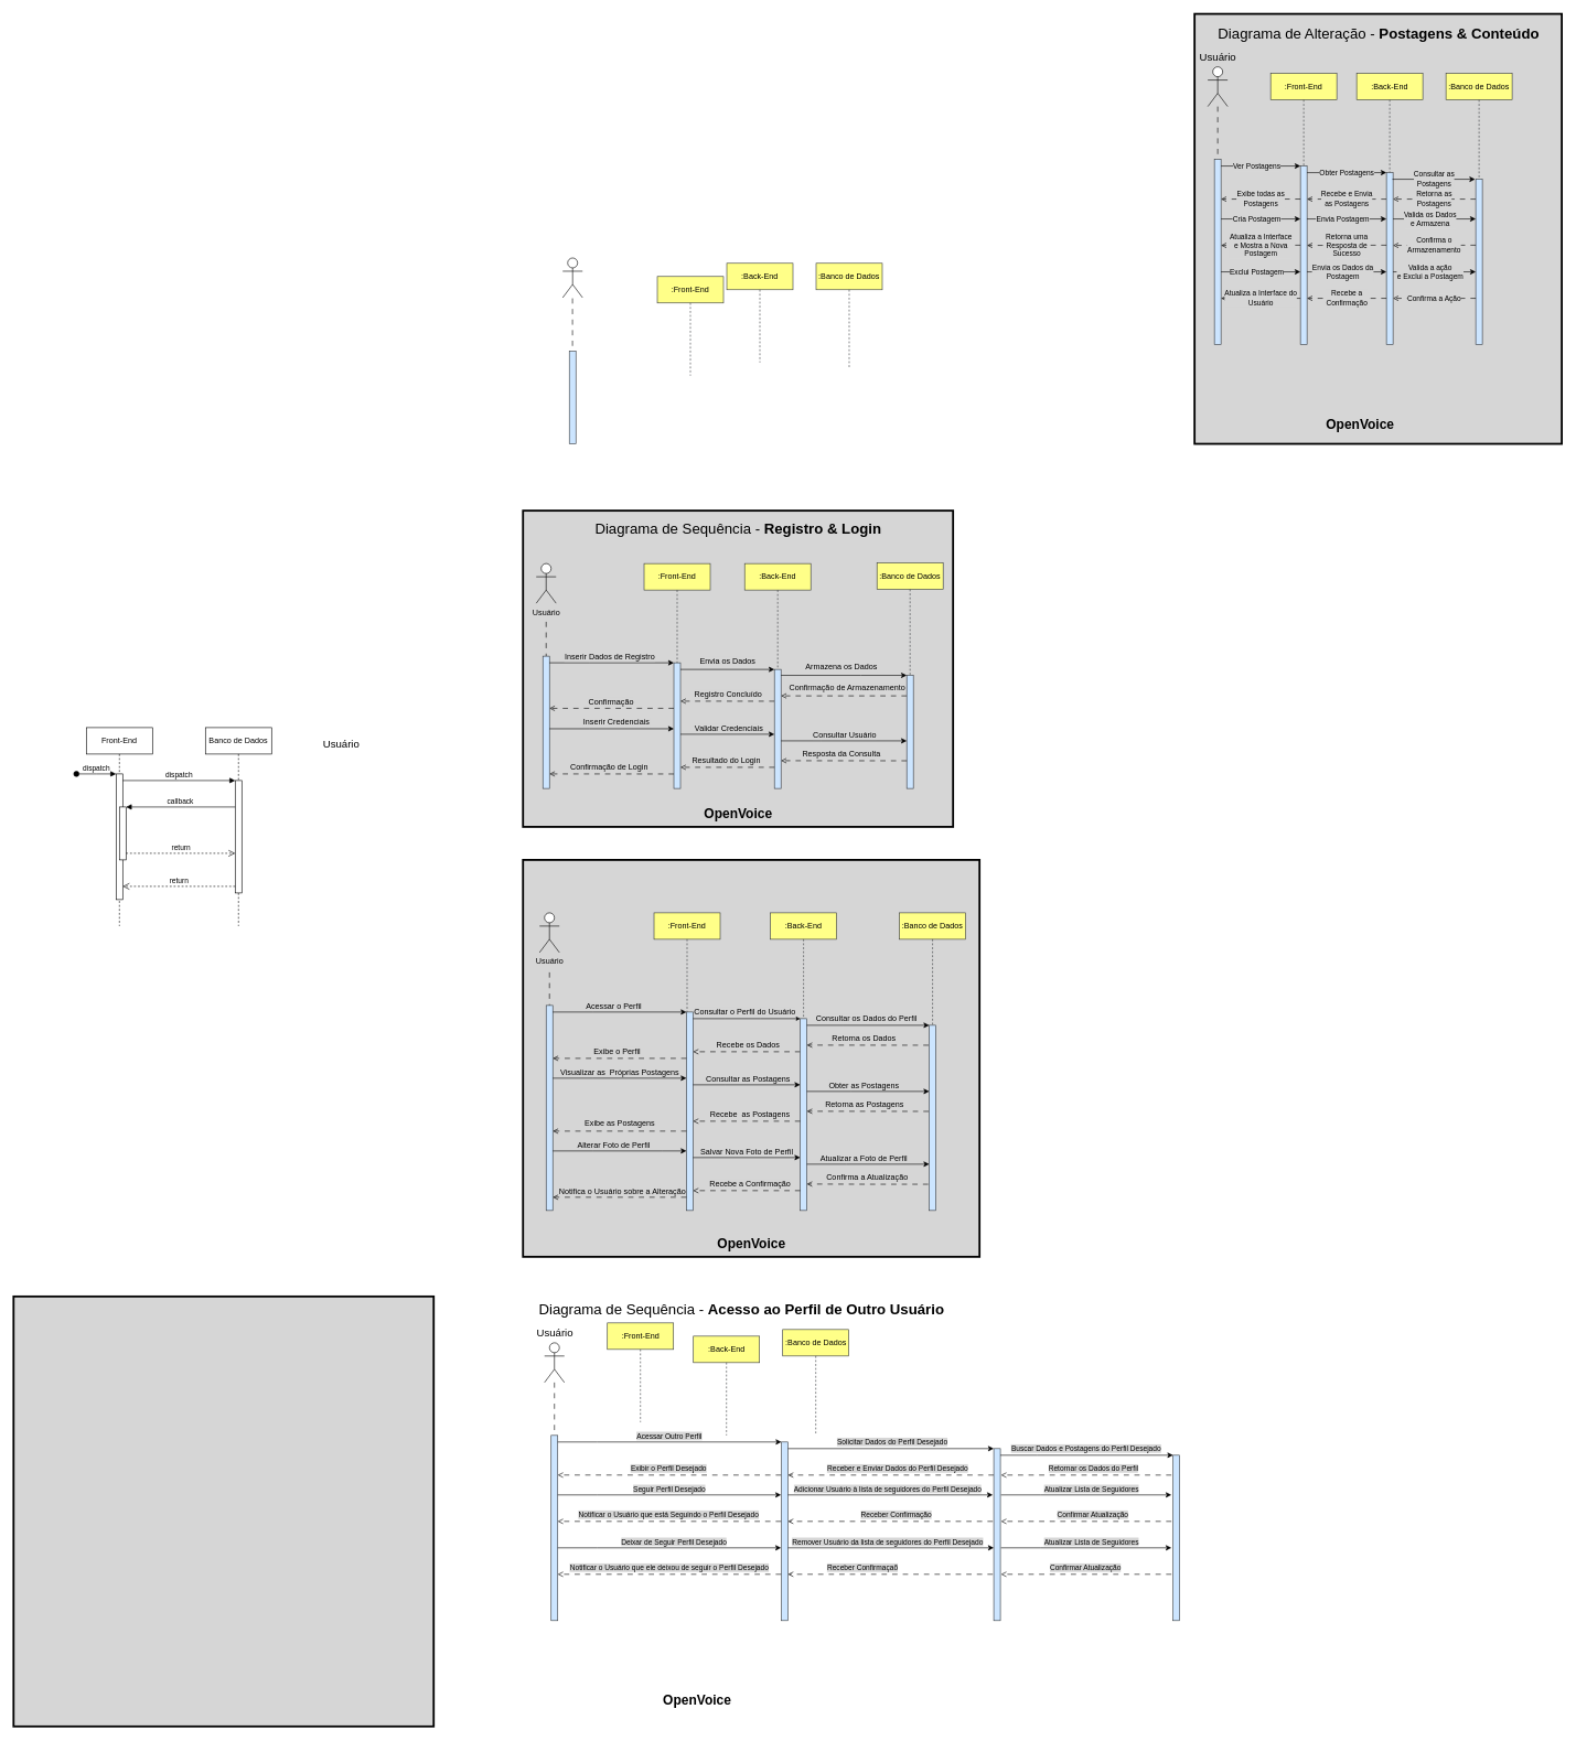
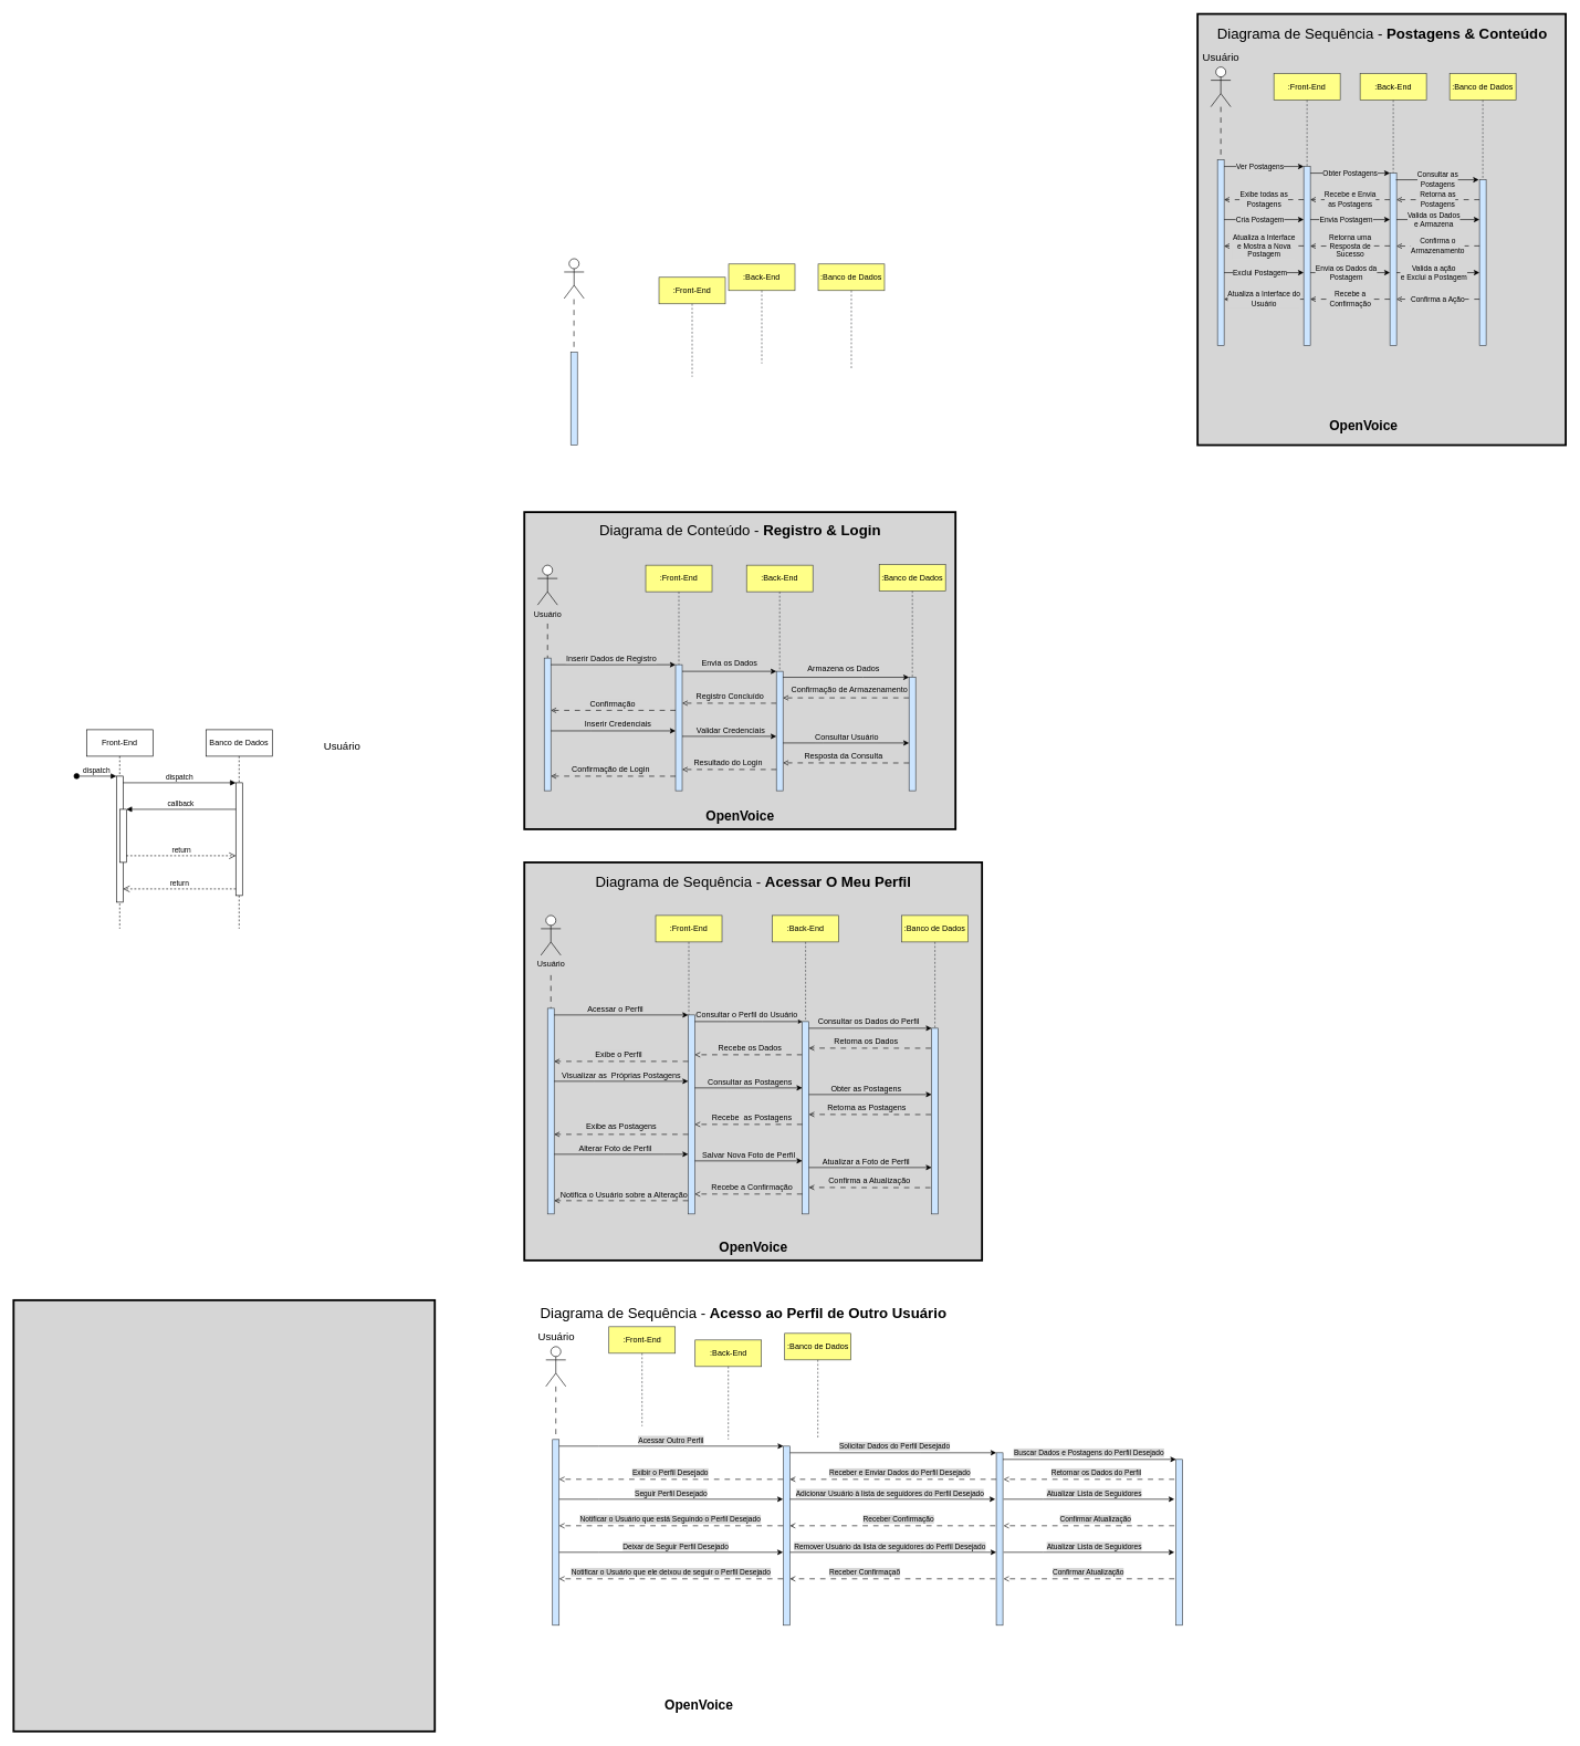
- <mxCell id="83" value="&lt;font style=&quot;font-size: 22px;&quot;&gt;Diagrama de Alteração - &lt;b&gt;Postagens &amp;amp; Conteúdo&lt;br&gt;&lt;/b&gt;&lt;/font&gt;" style="text;html=1;align=center;verticalAlign=middle;resizable=0;points=[];autosize=1;strokeColor=none;fillColor=none;container=0;" parent="1" vertex="1"><mxGeometry x="1822.5" y="30" width="520" height="40" as="geometry" /></mxCell>
+ <mxCell id="83" value="&lt;font style=&quot;font-size: 22px;&quot;&gt;Diagrama de Sequência - &lt;b&gt;Postagens &amp;amp; Conteúdo&lt;br&gt;&lt;/b&gt;&lt;/font&gt;" style="text;html=1;align=center;verticalAlign=middle;resizable=0;points=[];autosize=1;strokeColor=none;fillColor=none;container=0;" parent="1" vertex="1"><mxGeometry x="1822.5" y="30" width="520" height="40" as="geometry" /></mxCell>
- <mxCell id="121" value="&lt;font style=&quot;font-size: 22px;&quot;&gt;Diagrama de Sequência - &lt;b&gt;Registro &amp;amp; Login&lt;br&gt;&lt;/b&gt;&lt;/font&gt;" style="text;html=1;align=center;verticalAlign=middle;resizable=0;points=[];autosize=1;strokeColor=none;fillColor=none;" parent="95" vertex="1"><mxGeometry x="95" y="8" width="460" height="40" as="geometry" /></mxCell>
+ <mxCell id="121" value="&lt;font style=&quot;font-size: 22px;&quot;&gt;Diagrama de Conteúdo - &lt;b&gt;Registro &amp;amp; Login&lt;br&gt;&lt;/b&gt;&lt;/font&gt;" style="text;html=1;align=center;verticalAlign=middle;resizable=0;points=[];autosize=1;strokeColor=none;fillColor=none;" parent="95" vertex="1"><mxGeometry x="95" y="8" width="460" height="40" as="geometry" /></mxCell>
+ <mxCell id="151" value="&lt;font style=&quot;font-size: 22px;&quot;&gt;Diagrama de Sequência - &lt;b&gt;Acessar O Meu Perfil&lt;br&gt;&lt;/b&gt;&lt;/font&gt;" style="text;html=1;align=center;verticalAlign=middle;resizable=0;points=[];autosize=1;strokeColor=none;fillColor=none;container=0;" parent="124" vertex="1"><mxGeometry x="95" y="10" width="500" height="40" as="geometry" /></mxCell>
